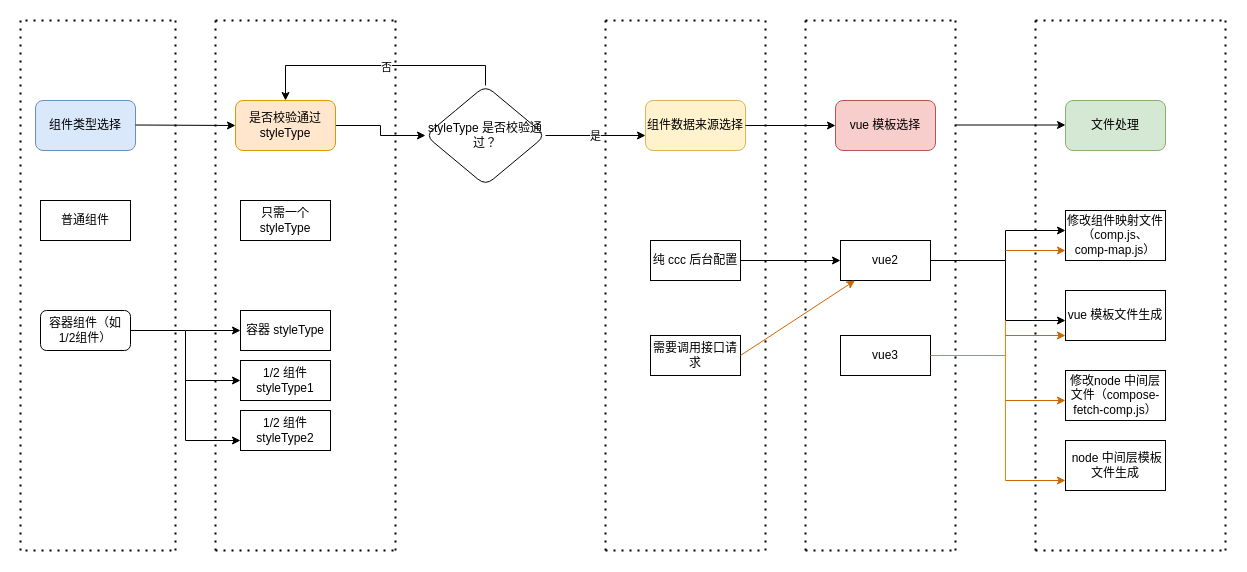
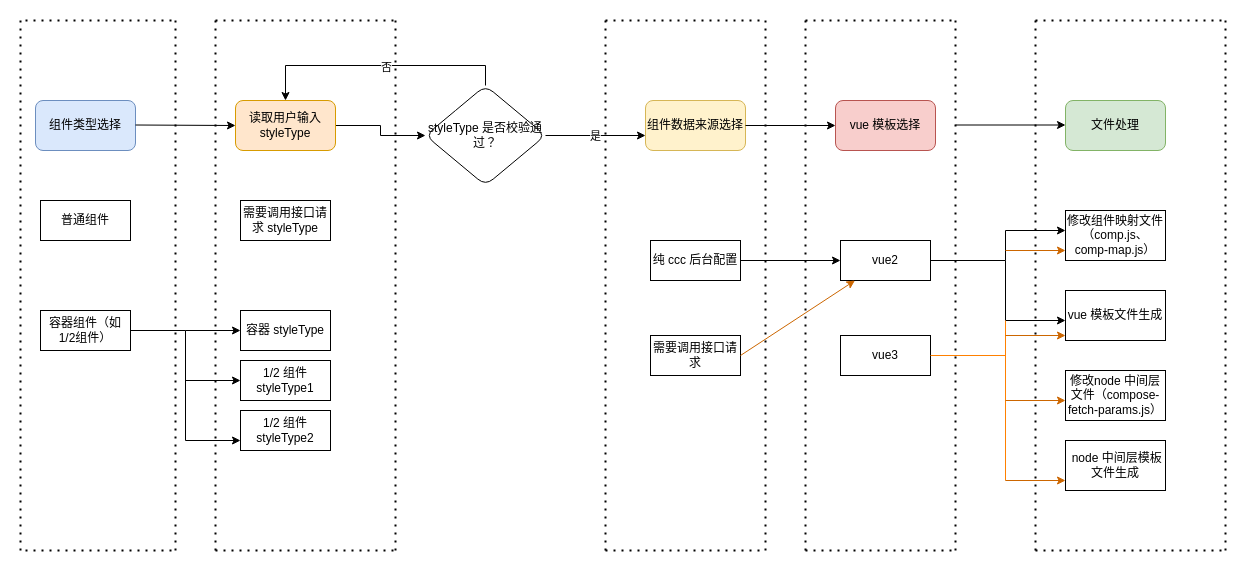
- <mxCell id="4" value="是否校验通过 styleType" style="rounded=1;whiteSpace=wrap;html=1;fillColor=#ffe6cc;strokeColor=#d79b00;" parent="1" vertex="1"><mxGeometry x="235" y="100" width="100" height="50" as="geometry" /></mxCell>
+ <mxCell id="4" value="读取用户输入 styleType" style="rounded=1;whiteSpace=wrap;html=1;fillColor=#ffe6cc;strokeColor=#d79b00;" parent="1" vertex="1"><mxGeometry x="235" y="100" width="100" height="50" as="geometry" /></mxCell>
- <mxCell id="9" value="只需一个 styleType" style="rounded=0;whiteSpace=wrap;html=1;" parent="1" vertex="1"><mxGeometry x="240" y="200" width="90" height="40" as="geometry" /></mxCell>
+ <mxCell id="9" value="需要调用接口请求 styleType" style="rounded=0;whiteSpace=wrap;html=1;" parent="1" vertex="1"><mxGeometry x="240" y="200" width="90" height="40" as="geometry" /></mxCell>
- <mxCell id="8" value="容器组件（如1/2组件）" style="whiteSpace=wrap;html=1;rounded=1;" parent="1" vertex="1"><mxGeometry x="40" y="310" width="90" height="40" as="geometry" /></mxCell>
+ <mxCell id="8" value="容器组件（如1/2组件）" style="rounded=0;whiteSpace=wrap;html=1;" parent="1" vertex="1"><mxGeometry x="40" y="310" width="90" height="40" as="geometry" /></mxCell>
- <mxCell id="25" value="修改node 中间层文件（compose-fetch-comp.js）" style="rounded=0;whiteSpace=wrap;html=1;" parent="1" vertex="1"><mxGeometry x="1065" y="370" width="100" height="50" as="geometry" /></mxCell>
+ <mxCell id="25" value="修改node 中间层文件（compose-fetch-params.js）" style="rounded=0;whiteSpace=wrap;html=1;" parent="1" vertex="1"><mxGeometry x="1065" y="370" width="100" height="50" as="geometry" /></mxCell>
